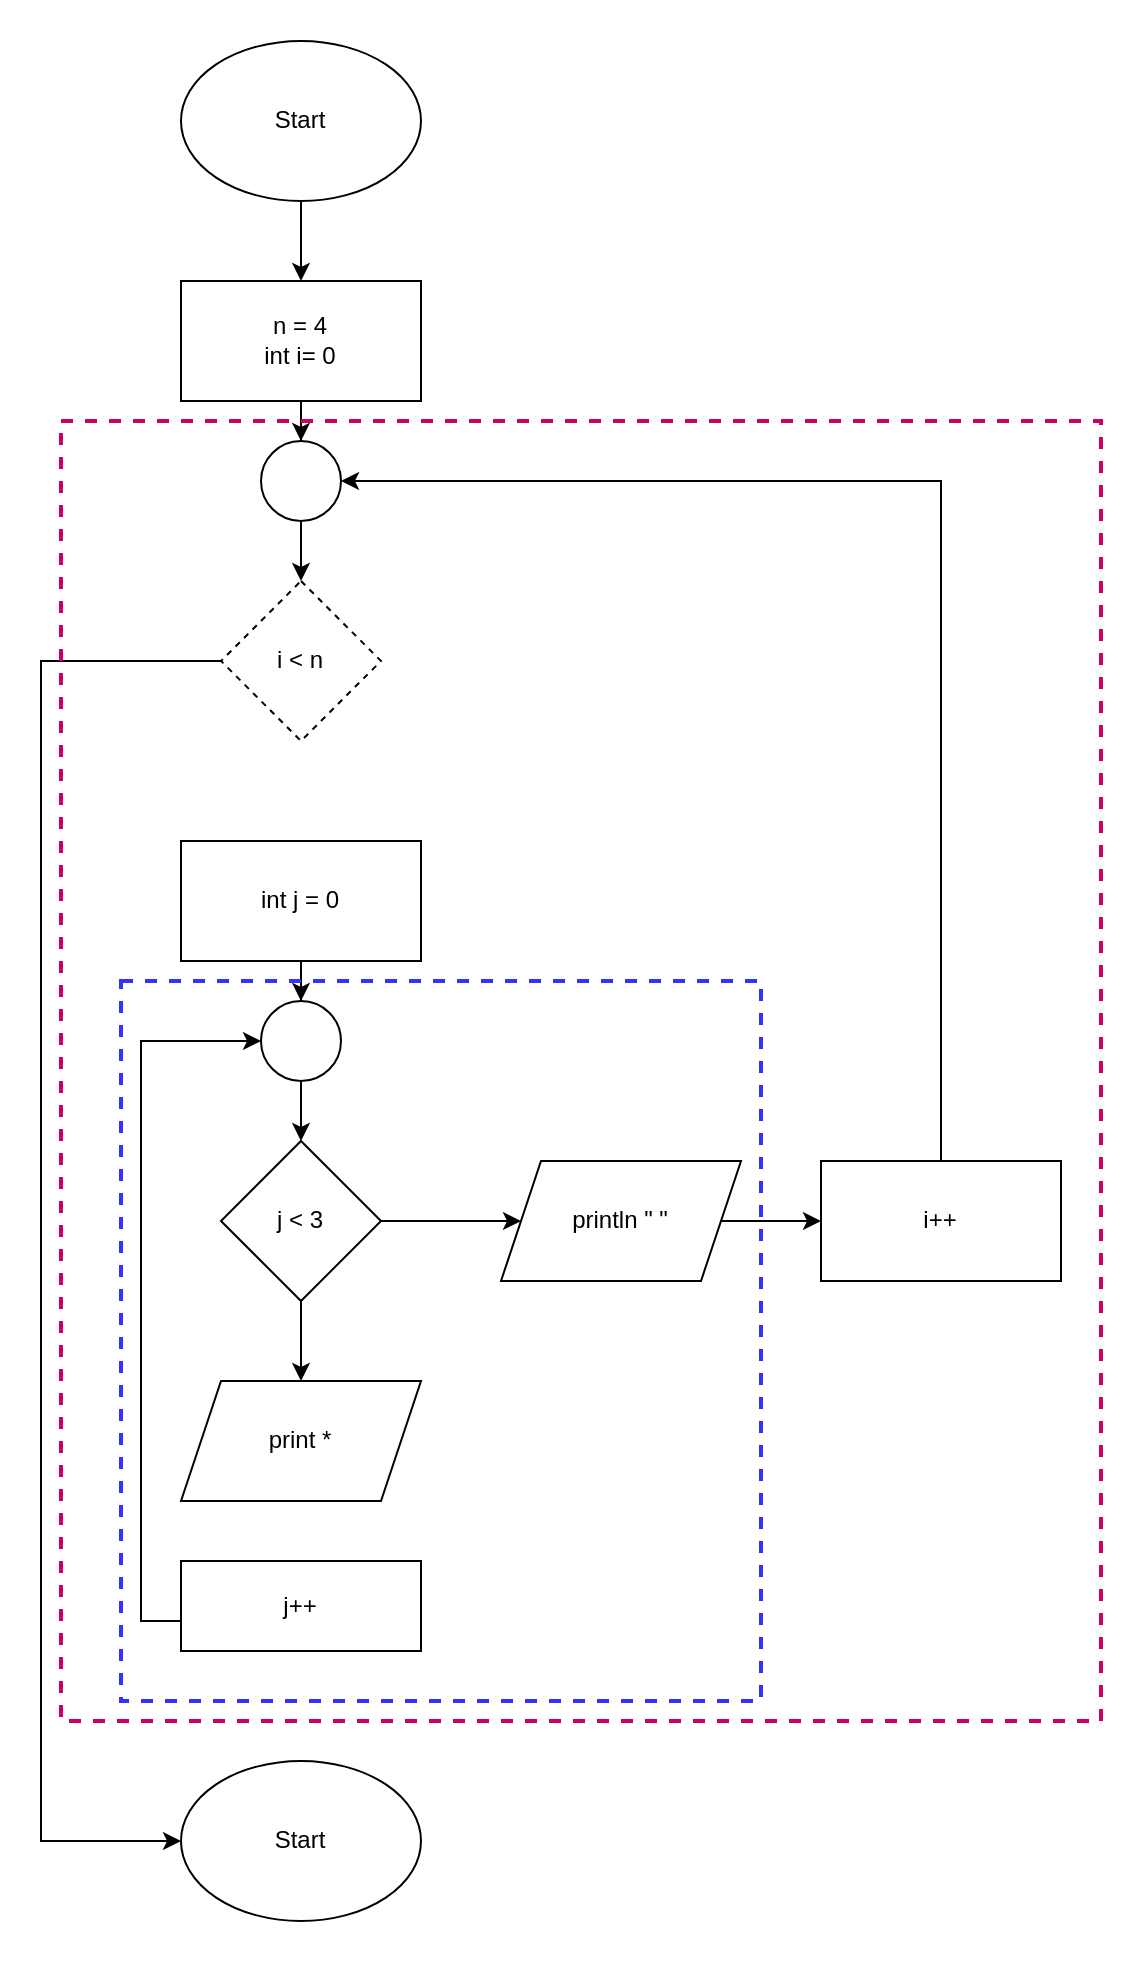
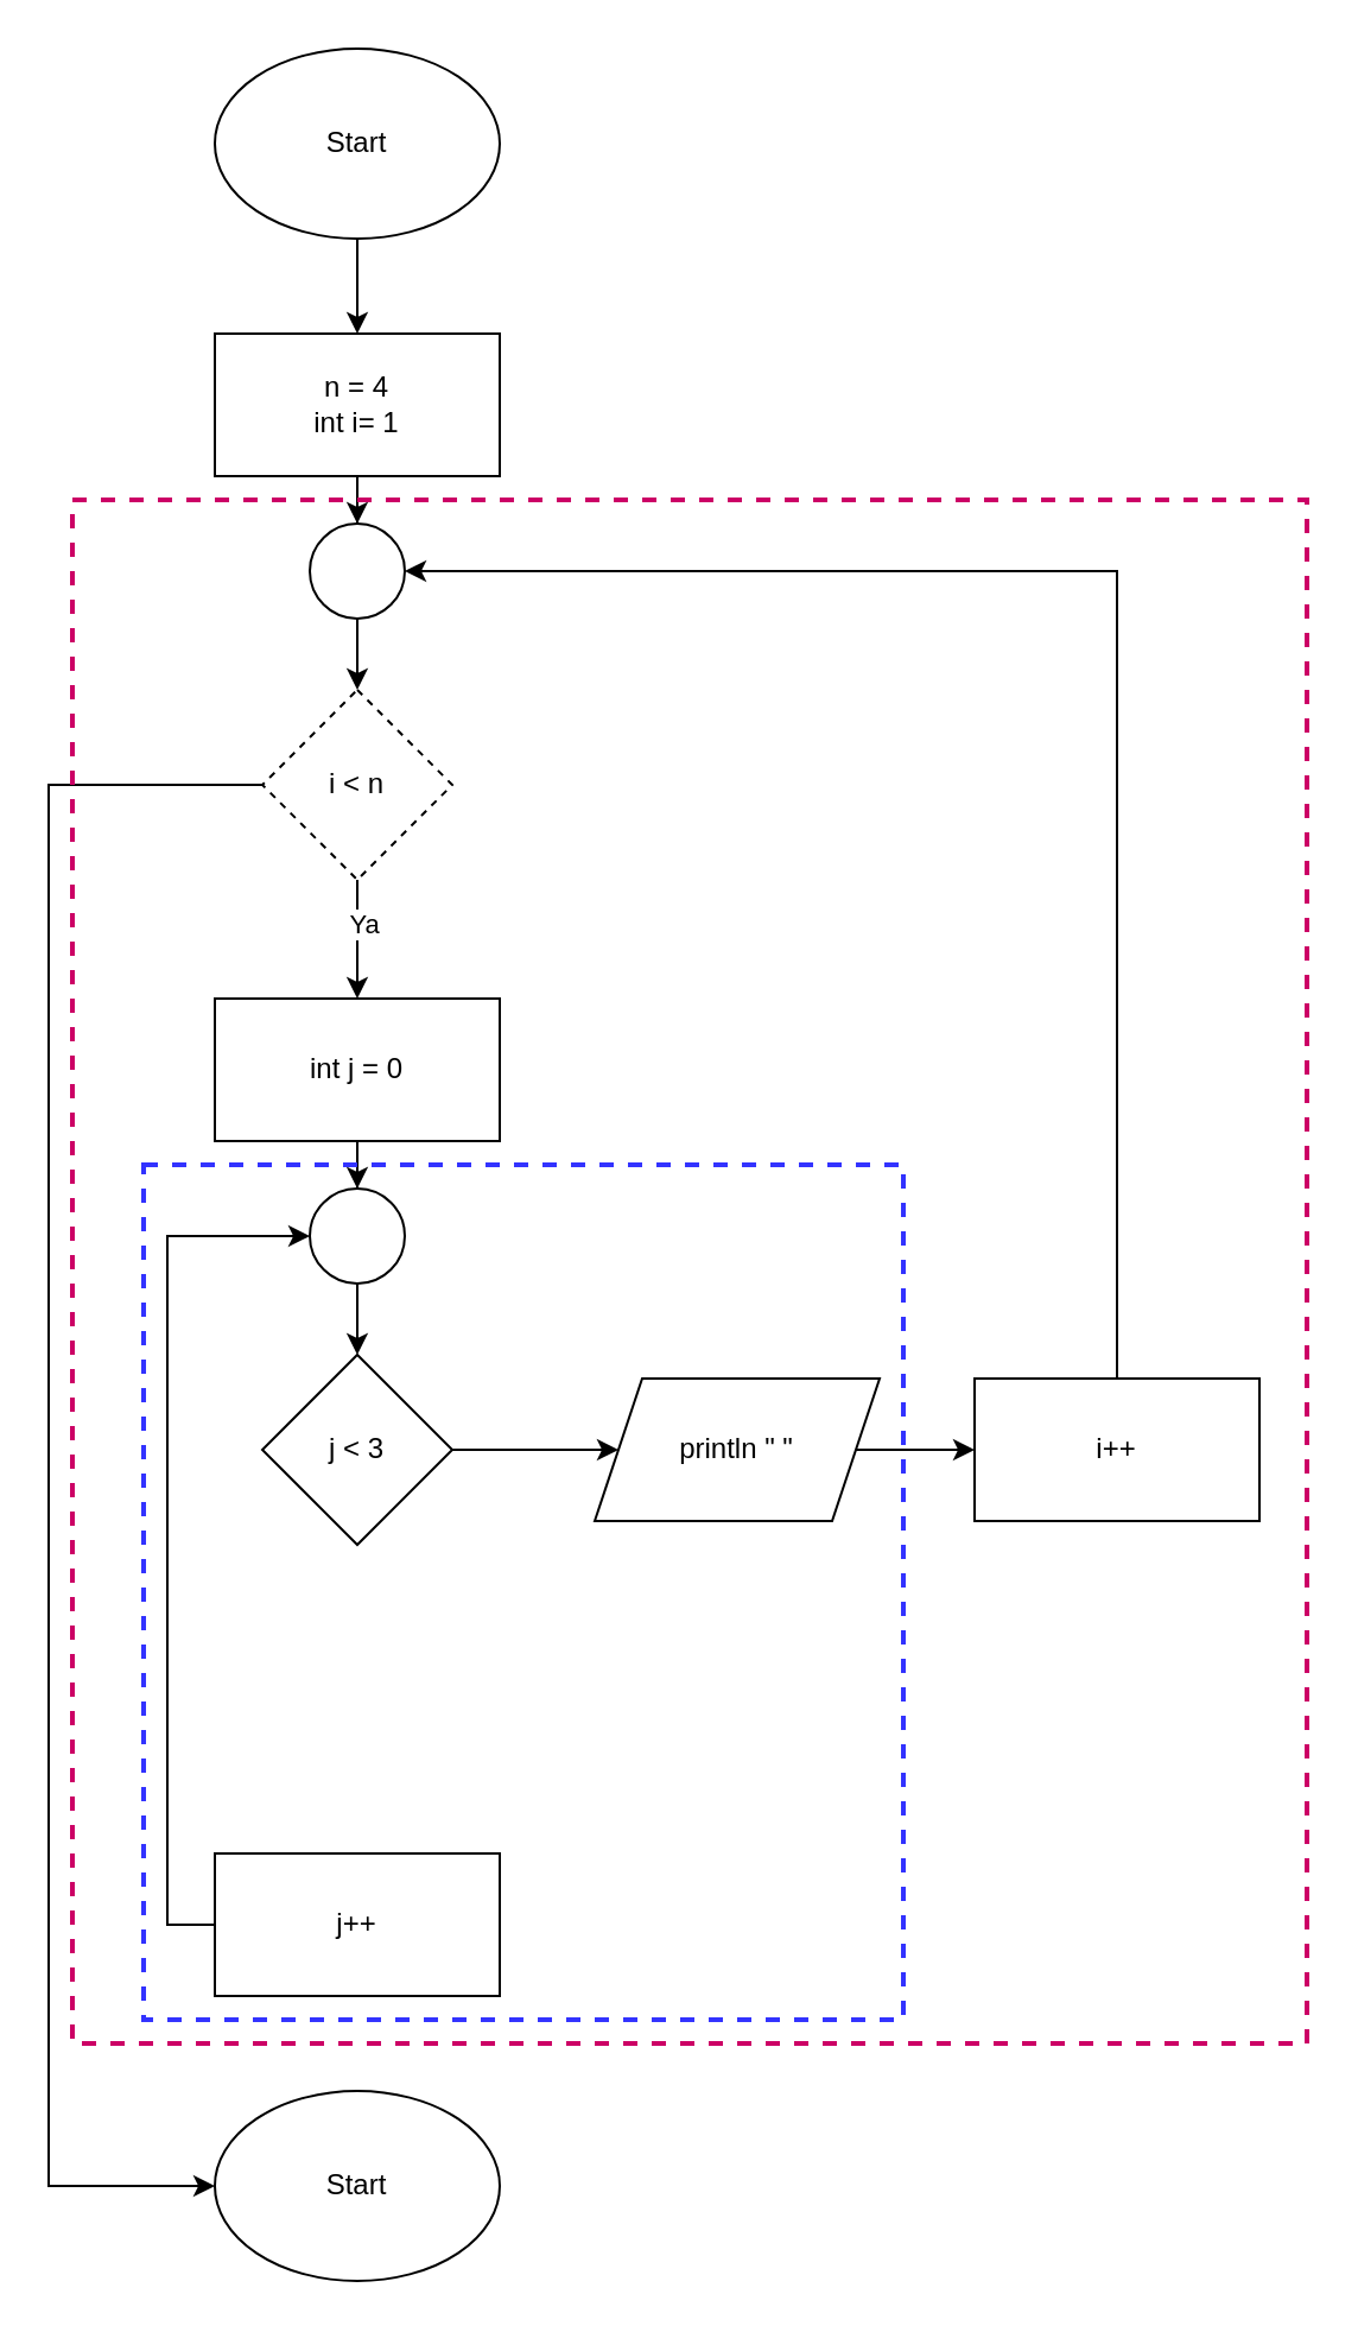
- <mxCell id="5" value="n = 4&lt;br&gt;int i= 0" style="rounded=0;whiteSpace=wrap;html=1;" vertex="1" parent="1"><mxGeometry x="90" y="140" width="120" height="60" as="geometry" /></mxCell>
+ <mxCell id="5" value="n = 4&lt;br&gt;int i= 1" style="rounded=0;whiteSpace=wrap;html=1;" vertex="1" parent="1"><mxGeometry x="90" y="140" width="120" height="60" as="geometry" /></mxCell>
+ <mxCell id="15" value="" style="edgeStyle=orthogonalEdgeStyle;rounded=0;orthogonalLoop=1;jettySize=auto;html=1;" edge="1" parent="1" source="18" target="9"><mxGeometry relative="1" as="geometry" /></mxCell>
+ <mxCell id="16" value="Ya" style="edgeLabel;html=1;align=center;verticalAlign=middle;resizable=0;points=[];" vertex="1" connectable="0" parent="15"><mxGeometry x="-0.28" y="2" relative="1" as="geometry"><mxPoint as="offset" /></mxGeometry></mxCell>
- <mxCell id="12" value="" style="edgeStyle=orthogonalEdgeStyle;rounded=0;orthogonalLoop=1;jettySize=auto;html=1;" edge="1" parent="1" source="14" target="19"><mxGeometry relative="1" as="geometry" /></mxCell>
- <mxCell id="19" value="print *" style="shape=parallelogram;perimeter=parallelogramPerimeter;whiteSpace=wrap;html=1;fixedSize=1;rounded=0;" vertex="1" parent="1"><mxGeometry x="90" y="690" width="120" height="60" as="geometry" /></mxCell>
- <mxCell id="25" value="j++" style="whiteSpace=wrap;html=1;rounded=0;" vertex="1" parent="1"><mxGeometry x="90" y="780" width="120" height="45" as="geometry" /></mxCell>
+ <mxCell id="25" value="j++" style="whiteSpace=wrap;html=1;rounded=0;" vertex="1" parent="1"><mxGeometry x="90" y="780" width="120" height="60" as="geometry" /></mxCell>
